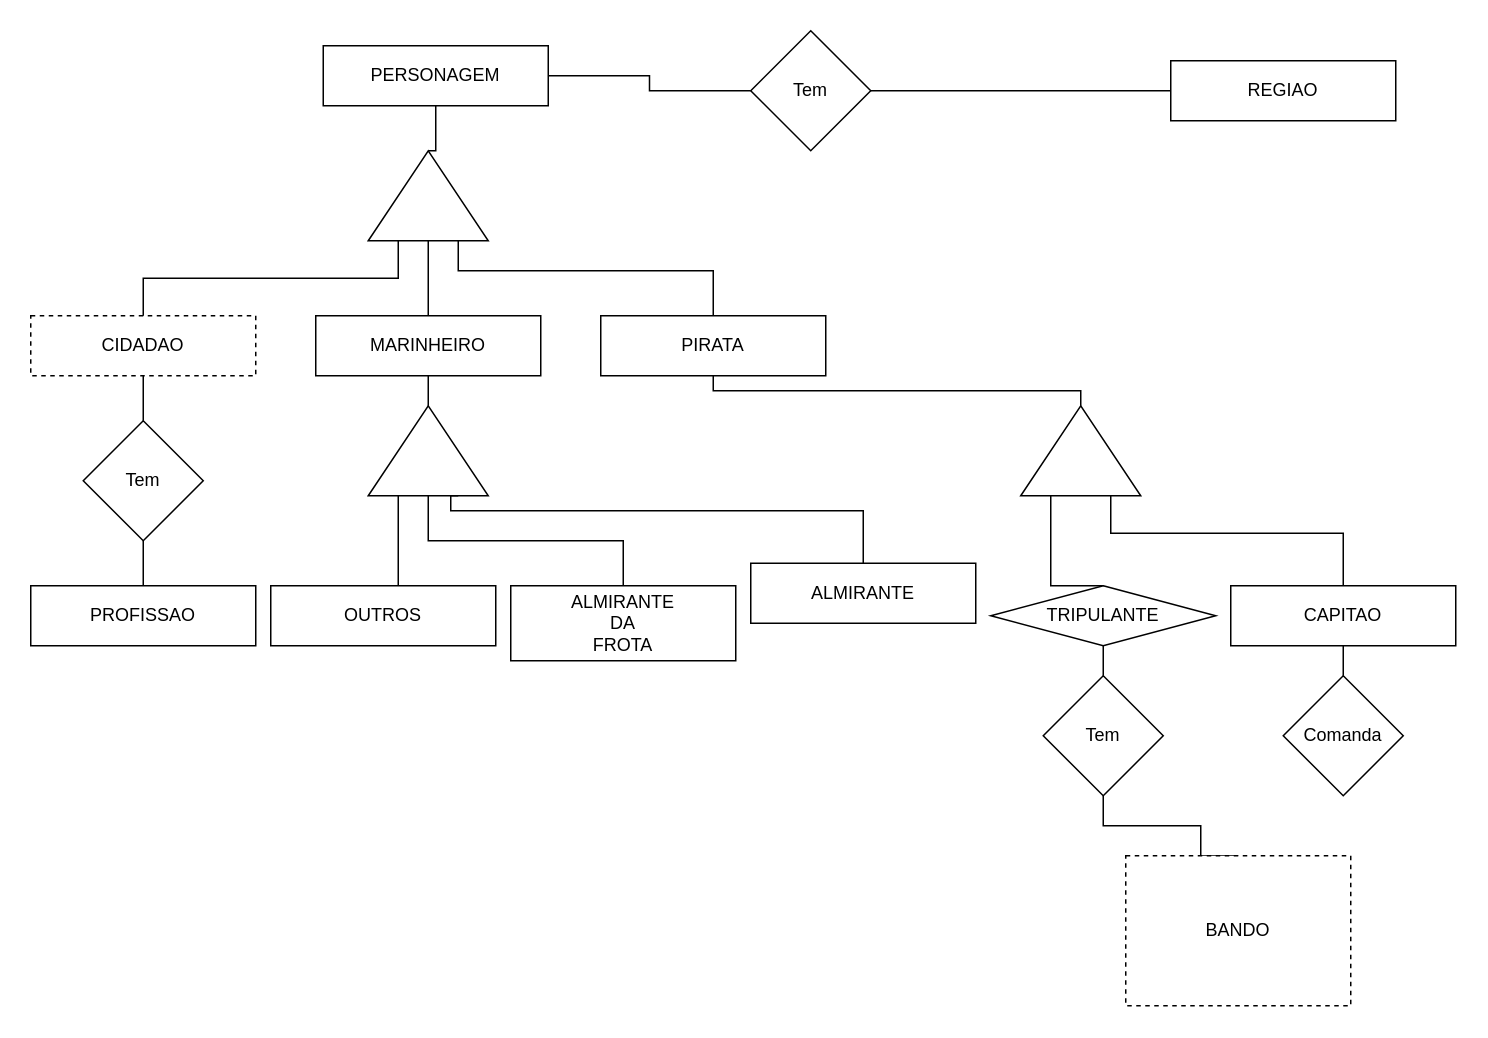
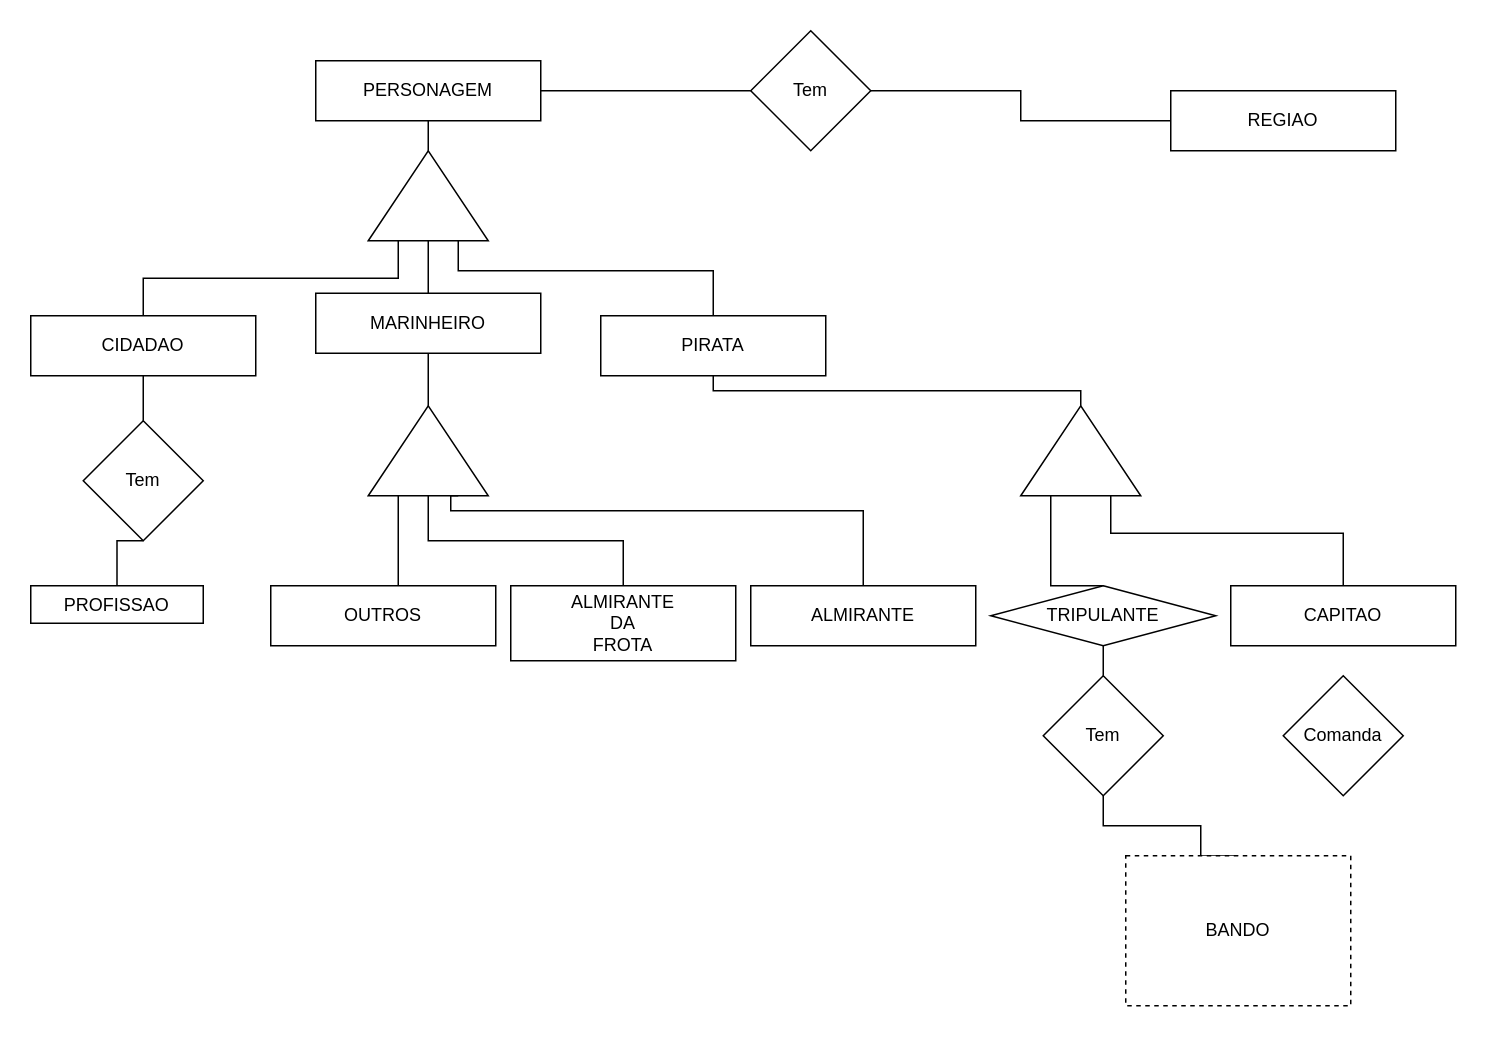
- <mxCell id="2" value="PERSONAGEM" style="rounded=0;whiteSpace=wrap;html=1;" vertex="1" parent="1"><mxGeometry x="215" y="30" width="150" height="40" as="geometry" /></mxCell>
+ <mxCell id="2" value="PERSONAGEM" style="rounded=0;whiteSpace=wrap;html=1;" vertex="1" parent="1"><mxGeometry x="210" y="40" width="150" height="40" as="geometry" /></mxCell>
- <mxCell id="3" value="REGIAO" style="rounded=0;whiteSpace=wrap;html=1;" vertex="1" parent="1"><mxGeometry x="780" y="40" width="150" height="40" as="geometry" /></mxCell>
+ <mxCell id="3" value="REGIAO" style="rounded=0;whiteSpace=wrap;html=1;" vertex="1" parent="1"><mxGeometry x="780" y="60" width="150" height="40" as="geometry" /></mxCell>
- <mxCell id="4" value="CIDADAO" style="rounded=0;whiteSpace=wrap;html=1;dashed=1;" vertex="1" parent="1"><mxGeometry x="20" y="210" width="150" height="40" as="geometry" /></mxCell>
+ <mxCell id="4" value="CIDADAO" style="rounded=0;whiteSpace=wrap;html=1;" vertex="1" parent="1"><mxGeometry x="20" y="210" width="150" height="40" as="geometry" /></mxCell>
- <mxCell id="6" value="MARINHEIRO" style="rounded=0;whiteSpace=wrap;html=1;" vertex="1" parent="1"><mxGeometry x="210" y="210" width="150" height="40" as="geometry" /></mxCell>
+ <mxCell id="6" value="MARINHEIRO" style="rounded=0;whiteSpace=wrap;html=1;" vertex="1" parent="1"><mxGeometry x="210" y="195" width="150" height="40" as="geometry" /></mxCell>
- <mxCell id="36" value="ALMIRANTE" style="rounded=0;whiteSpace=wrap;html=1;" vertex="1" parent="1"><mxGeometry x="500" y="375" width="150" height="40" as="geometry" /></mxCell>
+ <mxCell id="36" value="ALMIRANTE" style="rounded=0;whiteSpace=wrap;html=1;" vertex="1" parent="1"><mxGeometry x="500" y="390" width="150" height="40" as="geometry" /></mxCell>
- <mxCell id="19" value="PROFISSAO" style="rounded=0;whiteSpace=wrap;html=1;" vertex="1" parent="1"><mxGeometry x="20" y="390" width="150" height="40" as="geometry" /></mxCell>
+ <mxCell id="19" value="PROFISSAO" style="rounded=0;whiteSpace=wrap;html=1;" vertex="1" parent="1"><mxGeometry x="20" y="390" width="115" height="25" as="geometry" /></mxCell>
- <mxCell id="37" style="edgeStyle=orthogonalEdgeStyle;rounded=0;orthogonalLoop=1;jettySize=auto;html=1;exitX=0.5;exitY=0;exitDx=0;exitDy=0;entryX=0.5;entryY=1;entryDx=0;entryDy=0;endArrow=none;endFill=0;" edge="1" parent="1" source="38" target="29"><mxGeometry relative="1" as="geometry" /></mxCell>
